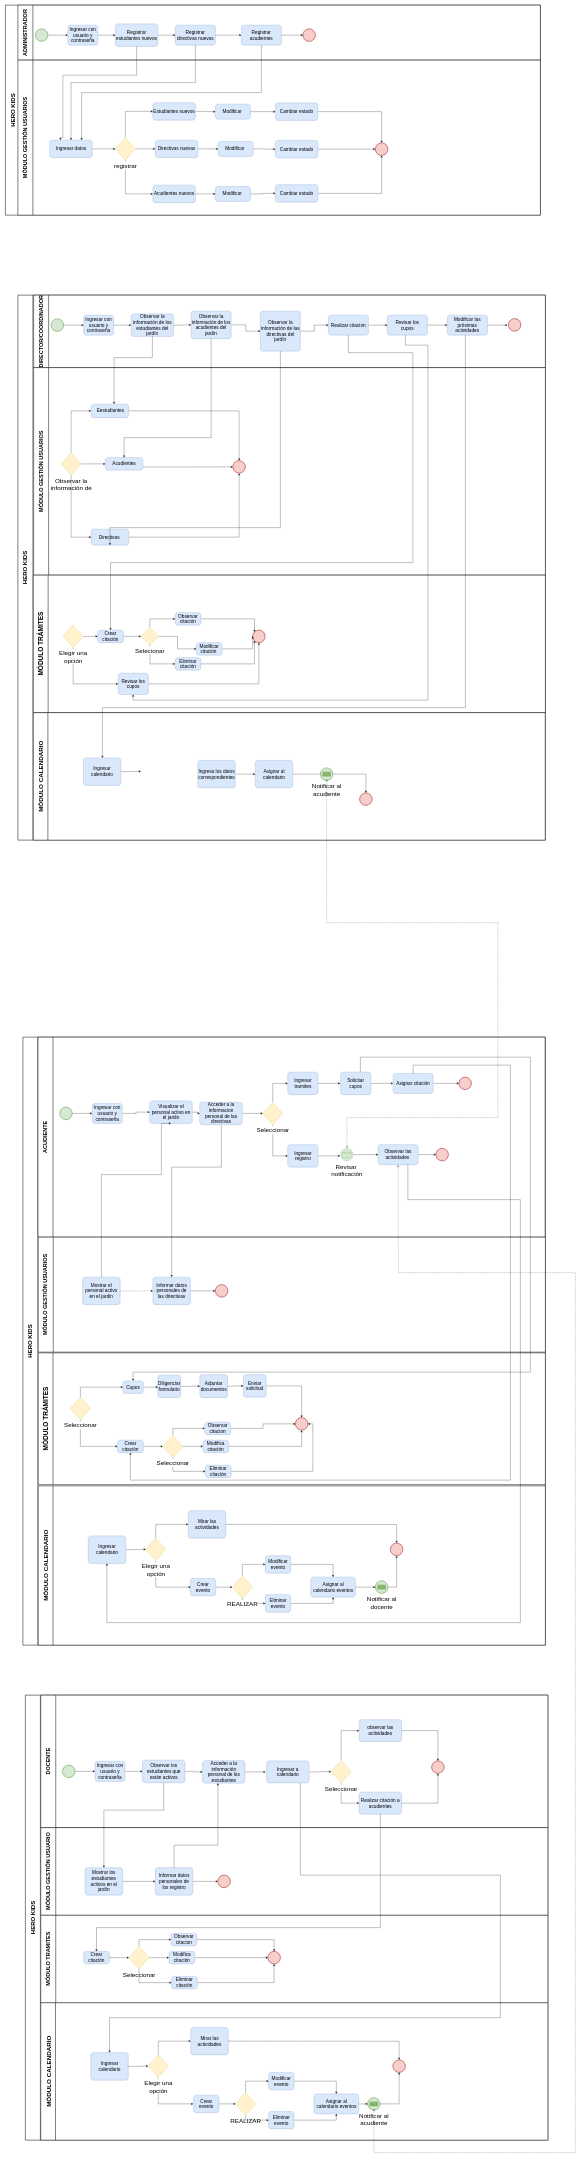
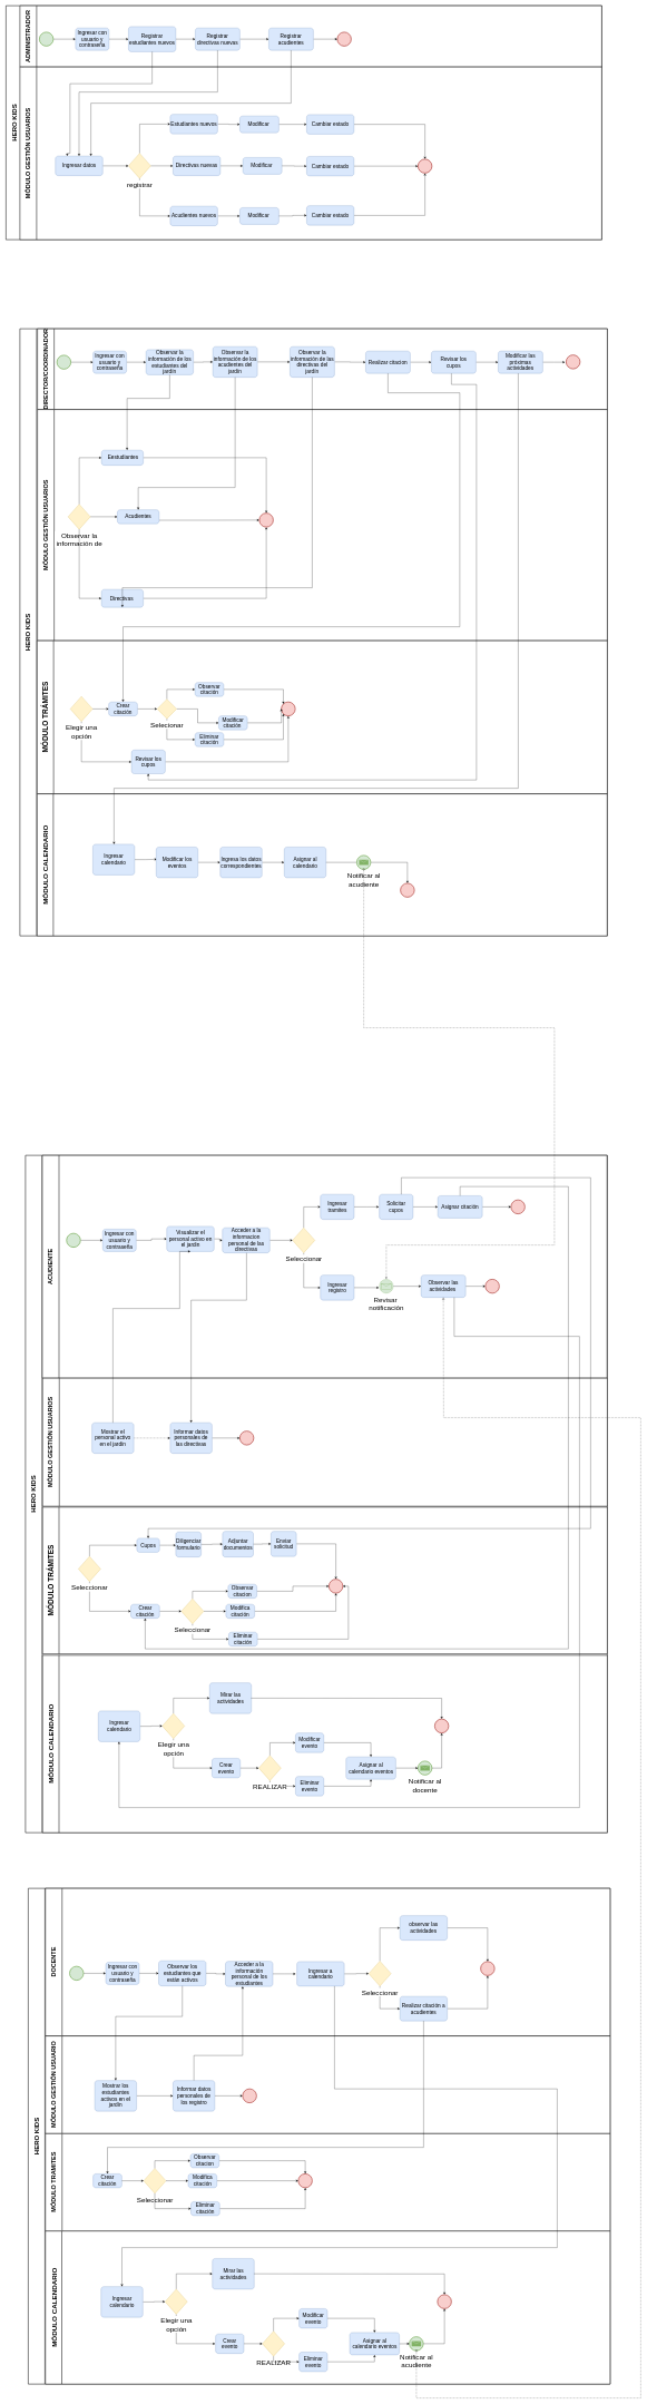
- <mxCell id="21" value="Observar la información de las directivas del jardín" style="points=[[0.25,0,0],[0.5,0,0],[0.75,0,0],[1,0.25,0],[1,0.5,0],[1,0.75,0],[0.75,1,0],[0.5,1,0],[0.25,1,0],[0,0.75,0],[0,0.5,0],[0,0.25,0]];shape=mxgraph.bpmn.task;whiteSpace=wrap;rectStyle=rounded;size=10;html=1;taskMarker=abstract;fontSize=19;fillColor=#dae8fc;strokeColor=#6c8ebf;" vertex="1" parent="4"><mxGeometry x="907" y="64" width="160" height="160" as="geometry" /></mxCell>
+ <mxCell id="21" value="Observar la información de las directivas del jardín" style="points=[[0.25,0,0],[0.5,0,0],[0.75,0,0],[1,0.25,0],[1,0.5,0],[1,0.75,0],[0.75,1,0],[0.5,1,0],[0.25,1,0],[0,0.75,0],[0,0.5,0],[0,0.25,0]];shape=mxgraph.bpmn.task;whiteSpace=wrap;rectStyle=rounded;size=10;html=1;taskMarker=abstract;fontSize=19;fillColor=#dae8fc;strokeColor=#6c8ebf;" vertex="1" parent="4"><mxGeometry x="907" y="64" width="160" height="110" as="geometry" /></mxCell>
+ <mxCell id="57" value="Modificar los eventos" style="points=[[0.25,0,0],[0.5,0,0],[0.75,0,0],[1,0.25,0],[1,0.5,0],[1,0.75,0],[0.75,1,0],[0.5,1,0],[0.25,1,0],[0,0.75,0],[0,0.5,0],[0,0.25,0]];shape=mxgraph.bpmn.task;whiteSpace=wrap;rectStyle=rounded;size=10;html=1;taskMarker=abstract;fontSize=19;fillColor=#dae8fc;strokeColor=#6c8ebf;" vertex="1" parent="53"><mxGeometry x="427.5" y="191" width="150" height="110" as="geometry" /></mxCell>
+ <mxCell id="56" value="" style="edgeStyle=orthogonalEdgeStyle;rounded=0;orthogonalLoop=1;jettySize=auto;html=1;fontSize=25;" edge="1" parent="53" source="57" target="59"><mxGeometry relative="1" as="geometry" /></mxCell>
